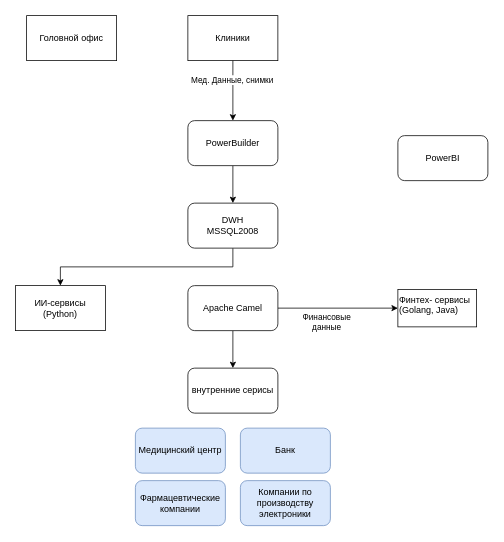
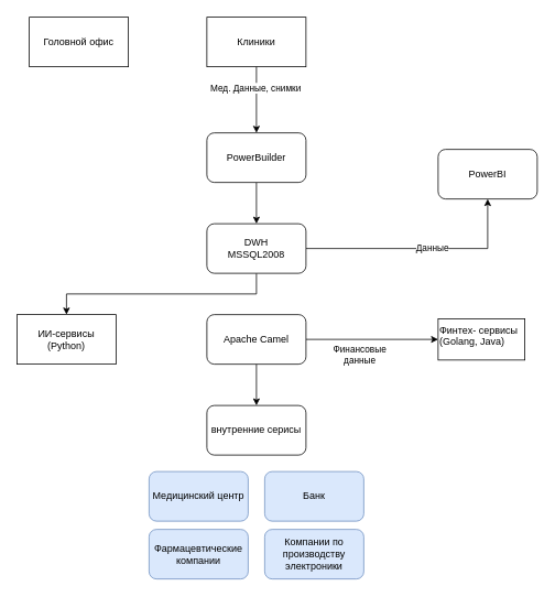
+ <mxCell id="7" style="edgeStyle=orthogonalEdgeStyle;rounded=0;orthogonalLoop=1;jettySize=auto;html=1;exitX=1;exitY=0.5;exitDx=0;exitDy=0;entryX=0.5;entryY=1;entryDx=0;entryDy=0;" parent="1" source="10" target="11" edge="1"><mxGeometry relative="1" as="geometry" /></mxCell>
+ <mxCell id="8" value="Данные" style="edgeLabel;html=1;align=center;verticalAlign=middle;resizable=0;points=[];" parent="7" vertex="1" connectable="0"><mxGeometry x="0.083" y="2" relative="1" as="geometry"><mxPoint as="offset" /></mxGeometry></mxCell>
